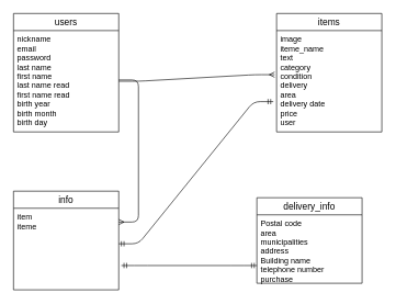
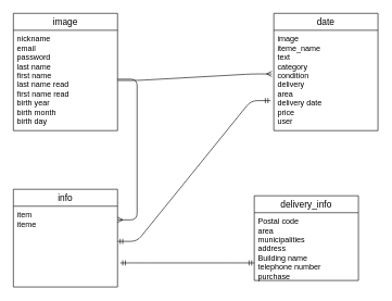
- <mxCell id="2" value="users" style="swimlane;fontStyle=0;childLayout=stackLayout;horizontal=1;startSize=26;horizontalStack=0;resizeParent=1;resizeParentMax=0;resizeLast=0;collapsible=1;marginBottom=0;align=center;fontSize=14;" vertex="1" parent="1"><mxGeometry x="20" y="20" width="160" height="180" as="geometry" /></mxCell>
+ <mxCell id="2" value="image" style="swimlane;fontStyle=0;childLayout=stackLayout;horizontal=1;startSize=26;horizontalStack=0;resizeParent=1;resizeParentMax=0;resizeLast=0;collapsible=1;marginBottom=0;align=center;fontSize=14;" vertex="1" parent="1"><mxGeometry x="20" y="20" width="160" height="180" as="geometry" /></mxCell>
- <mxCell id="4" value="items" style="swimlane;fontStyle=0;childLayout=stackLayout;horizontal=1;startSize=26;horizontalStack=0;resizeParent=1;resizeParentMax=0;resizeLast=0;collapsible=1;marginBottom=0;align=center;fontSize=14;" vertex="1" parent="1"><mxGeometry x="420" y="20" width="160" height="180" as="geometry" /></mxCell>
+ <mxCell id="4" value="date" style="swimlane;fontStyle=0;childLayout=stackLayout;horizontal=1;startSize=26;horizontalStack=0;resizeParent=1;resizeParentMax=0;resizeLast=0;collapsible=1;marginBottom=0;align=center;fontSize=14;" vertex="1" parent="1"><mxGeometry x="420" y="20" width="160" height="180" as="geometry" /></mxCell>
